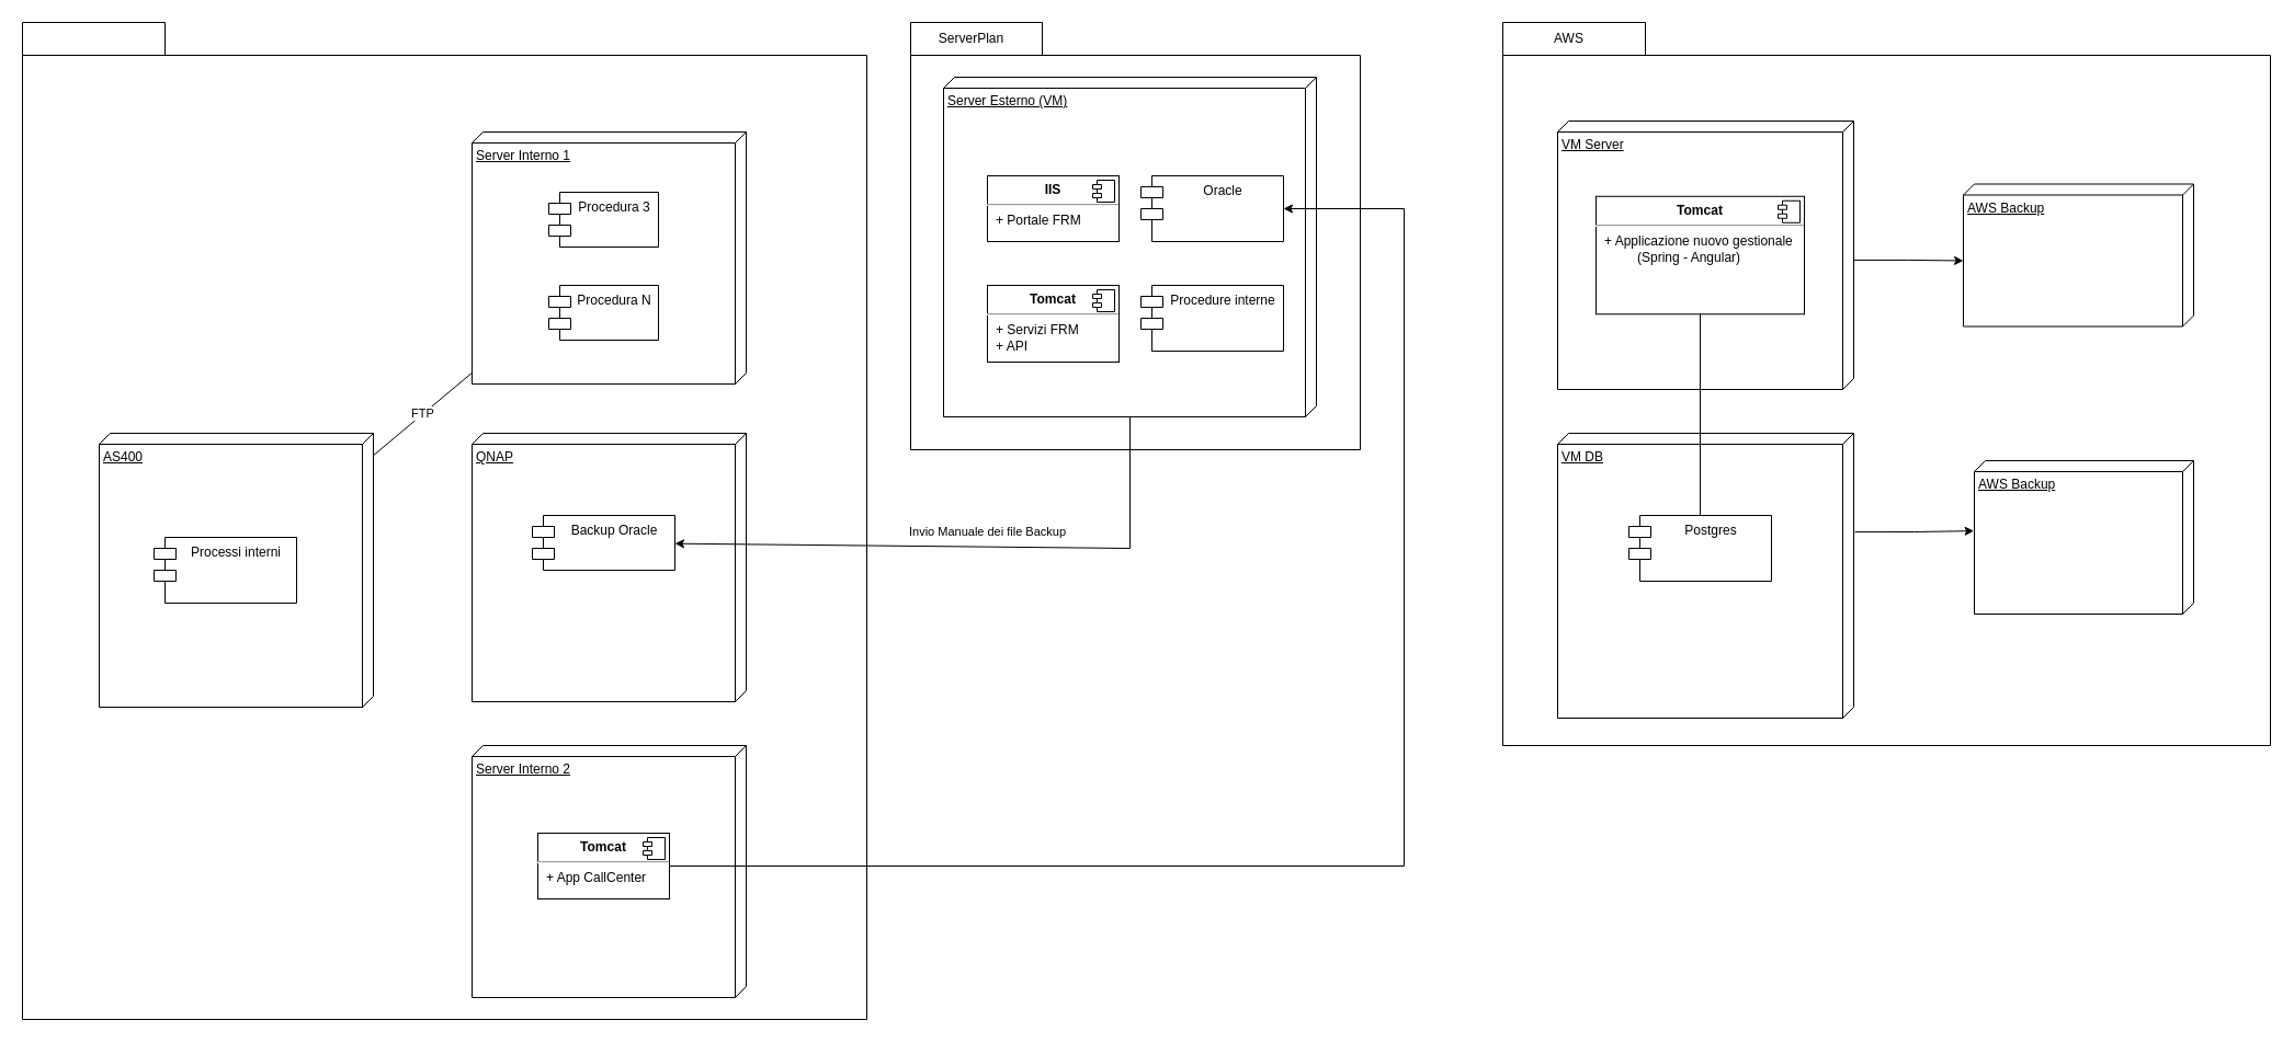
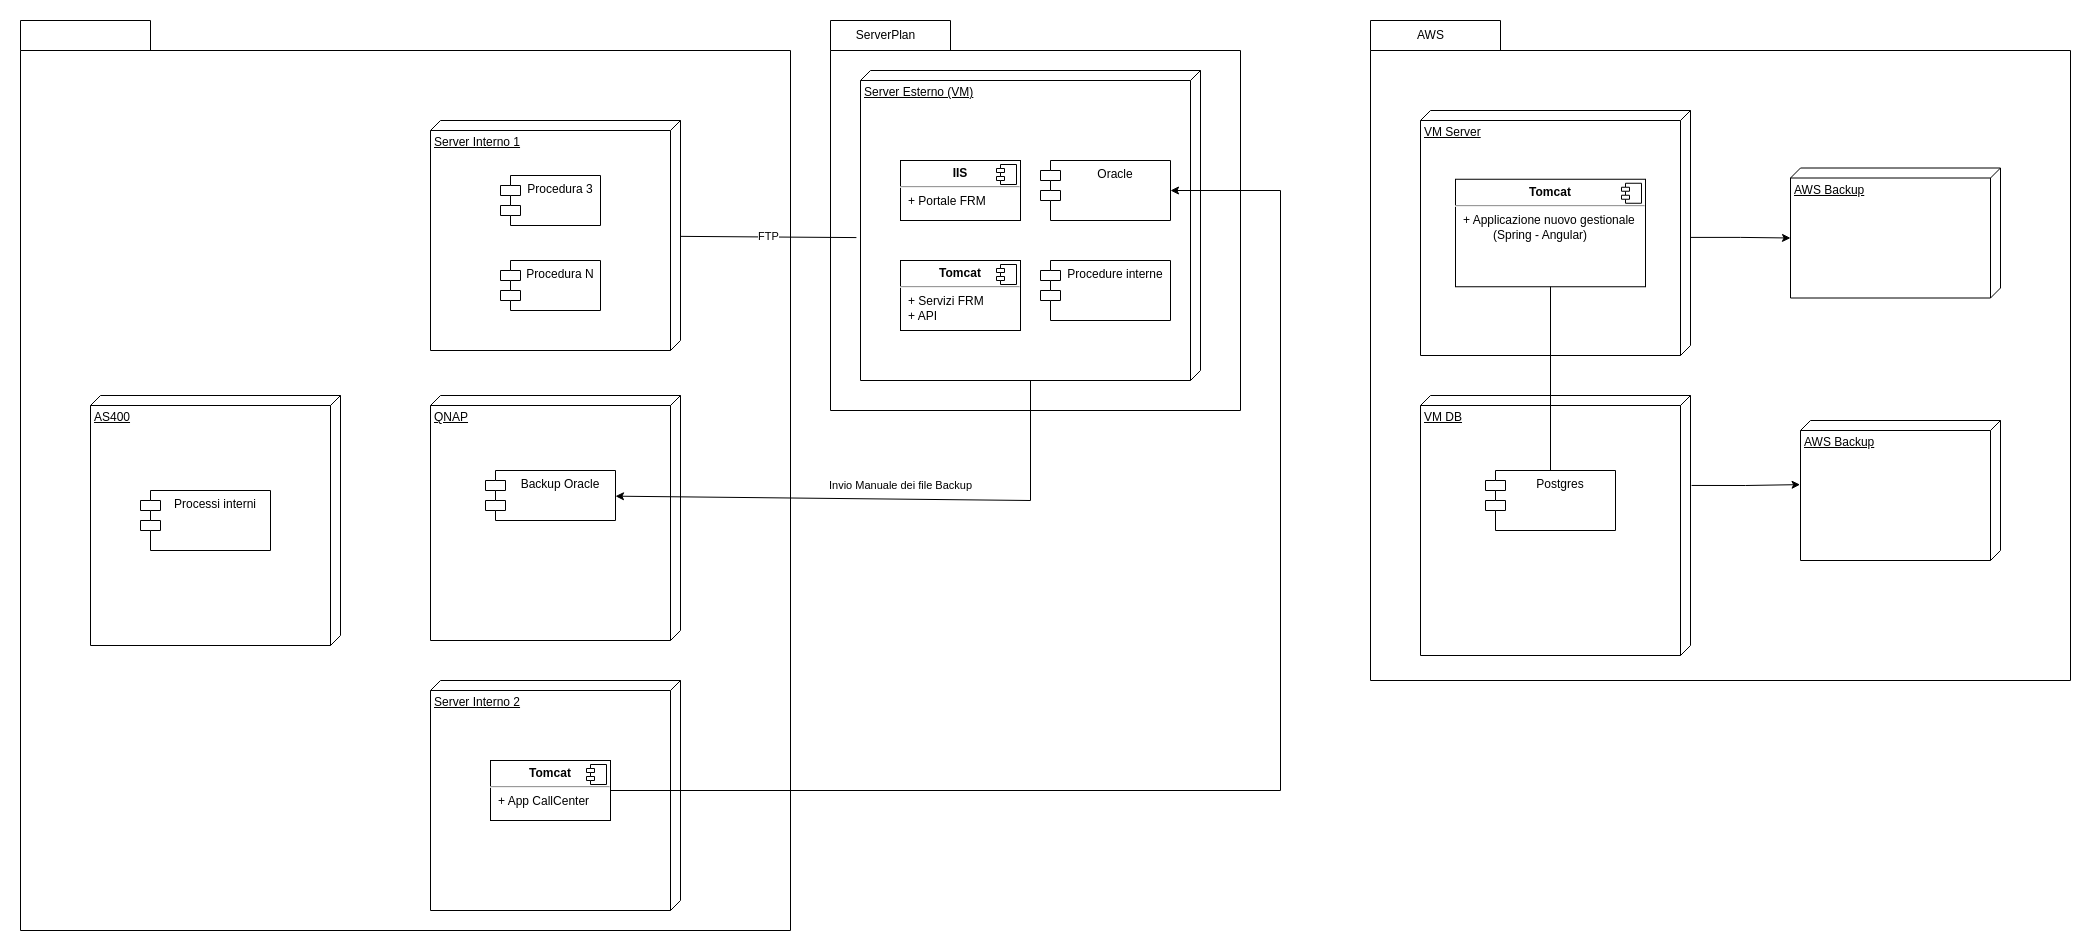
+ <mxCell id="13" value="FTP" style="endArrow=none;html=1;rounded=0;entryX=0.539;entryY=1.012;entryDx=0;entryDy=0;entryPerimeter=0;" parent="1" source="3" target="10" edge="1"><mxGeometry width="50" height="50" relative="1" as="geometry"><mxPoint x="900" y="500" as="sourcePoint" /><mxPoint x="860" y="230" as="targetPoint" /></mxGeometry></mxCell>
- <mxCell id="7" value="FTP" style="endArrow=none;html=1;rounded=0;" parent="1" source="6" target="3" edge="1"><mxGeometry width="50" height="50" relative="1" as="geometry"><mxPoint x="590" y="500" as="sourcePoint" /><mxPoint x="640" y="450" as="targetPoint" /></mxGeometry></mxCell>
